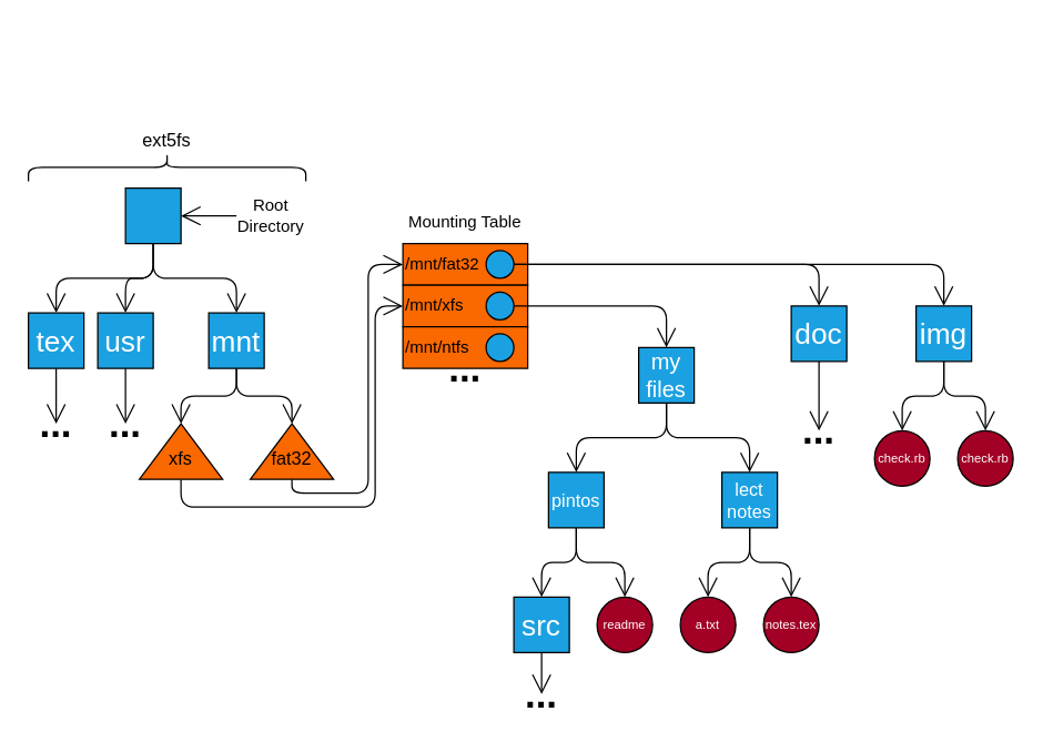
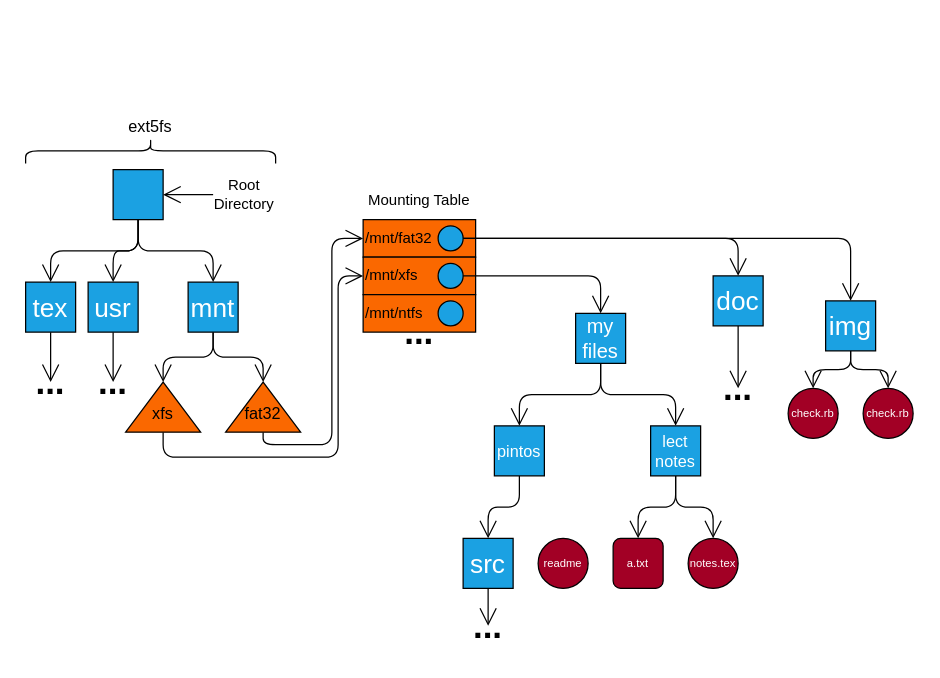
- <mxCell id="36" value="img" style="rounded=0;whiteSpace=wrap;html=1;fontSize=21;fillColor=#1ba1e2;fontColor=#ffffff;strokeColor=#000000;" vertex="1" parent="1"><mxGeometry x="660" y="220" width="40" height="40" as="geometry" /></mxCell>
+ <mxCell id="36" value="img" style="rounded=0;whiteSpace=wrap;html=1;fontSize=21;fillColor=#1ba1e2;fontColor=#ffffff;strokeColor=#000000;" vertex="1" parent="1"><mxGeometry x="660" y="240" width="40" height="40" as="geometry" /></mxCell>
- <mxCell id="46" style="edgeStyle=orthogonalEdgeStyle;html=1;exitX=0.5;exitY=1;exitDx=0;exitDy=0;fontSize=13;endArrow=open;endFill=0;endSize=12;entryX=0.5;entryY=0;entryDx=0;entryDy=0;" edge="1" parent="1" source="48" target="53"><mxGeometry relative="1" as="geometry"><mxPoint x="440" y="420" as="targetPoint" /></mxGeometry></mxCell>
- <mxCell id="50" value="a.txt" style="ellipse;whiteSpace=wrap;html=1;aspect=fixed;fontSize=9;fillColor=#a20025;fontColor=#ffffff;strokeColor=#000000;" vertex="1" parent="1"><mxGeometry x="490" y="430" width="40" height="40" as="geometry" /></mxCell>
+ <mxCell id="50" value="a.txt" style="whiteSpace=wrap;html=1;aspect=fixed;fontSize=9;fillColor=#a20025;fontColor=#ffffff;strokeColor=#000000;rounded=1;" vertex="1" parent="1"><mxGeometry x="490" y="430" width="40" height="40" as="geometry" /></mxCell>
